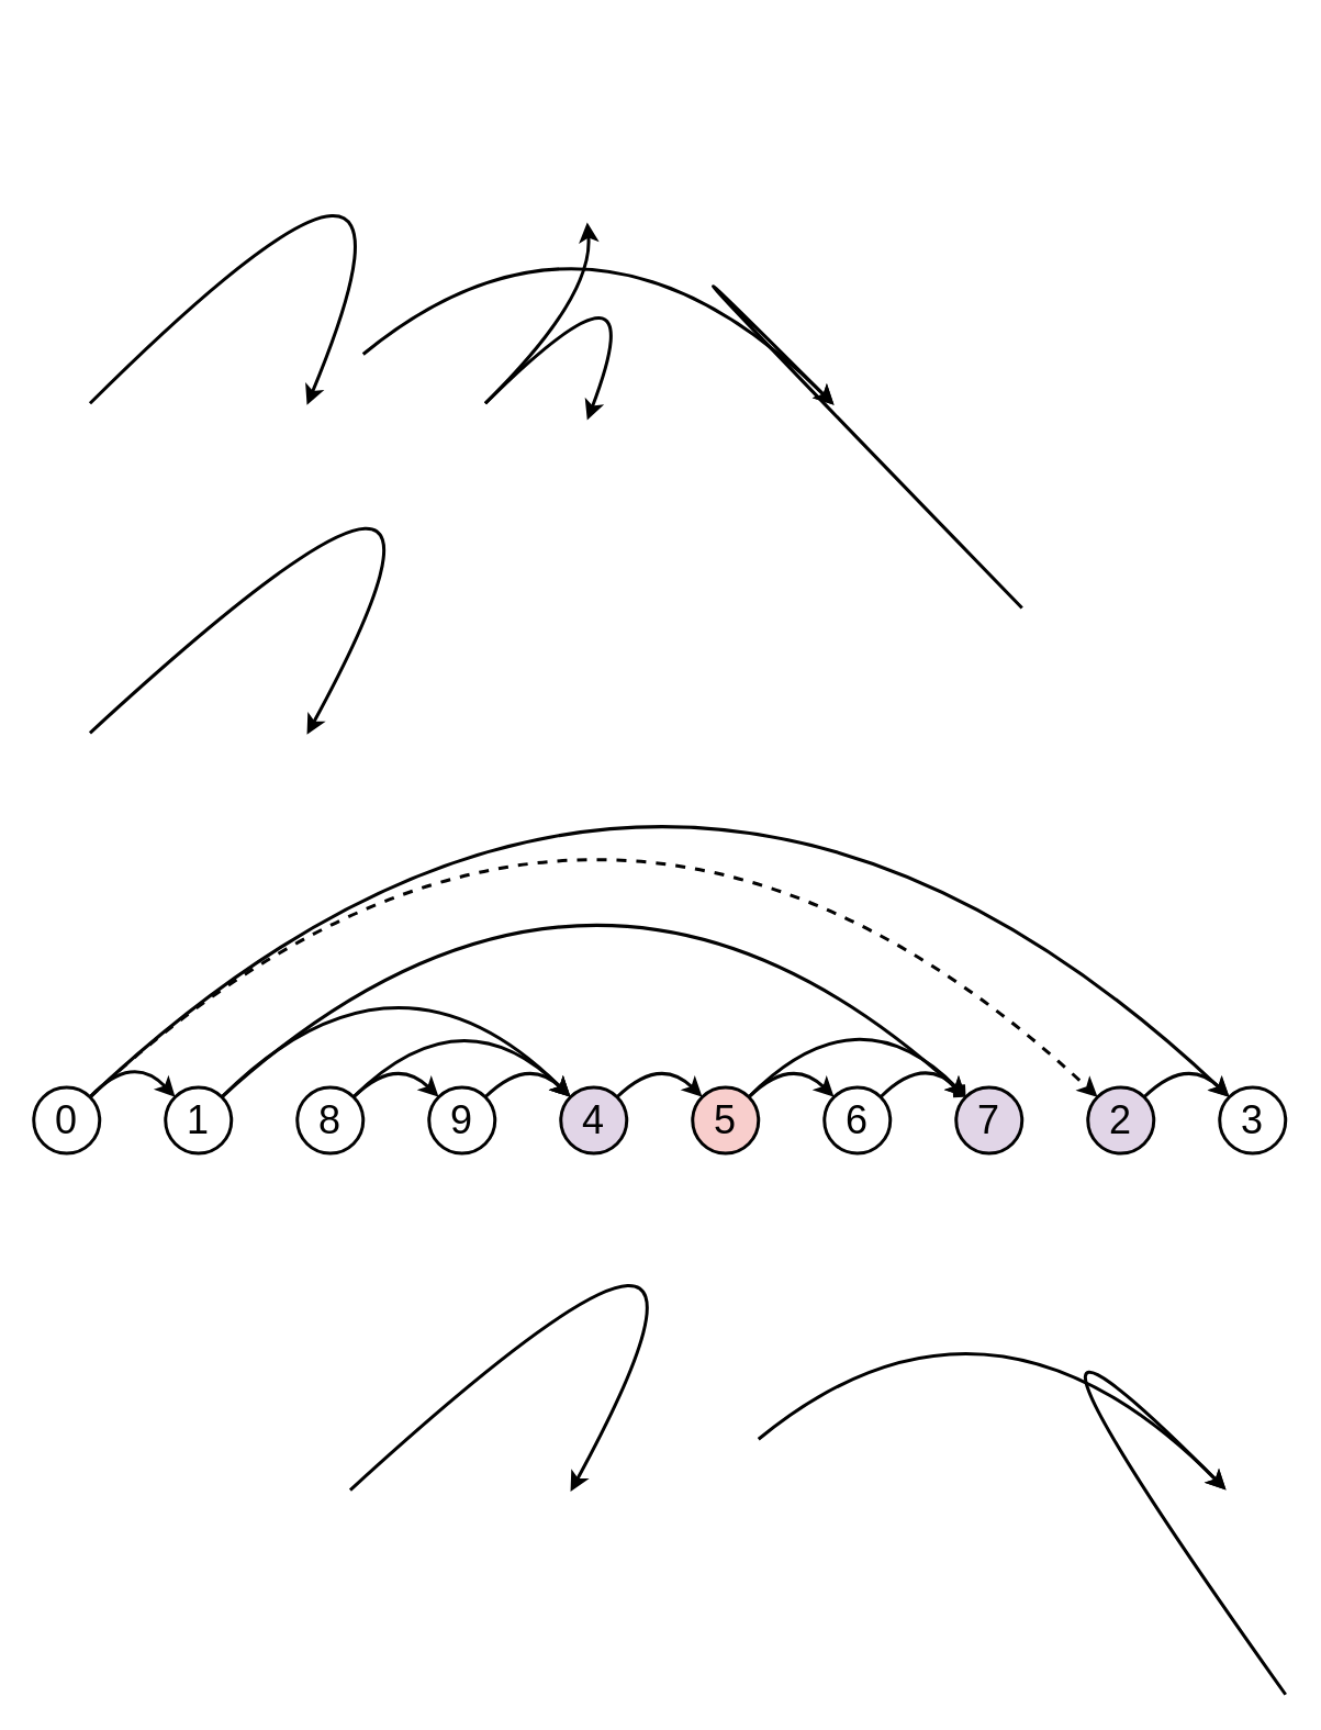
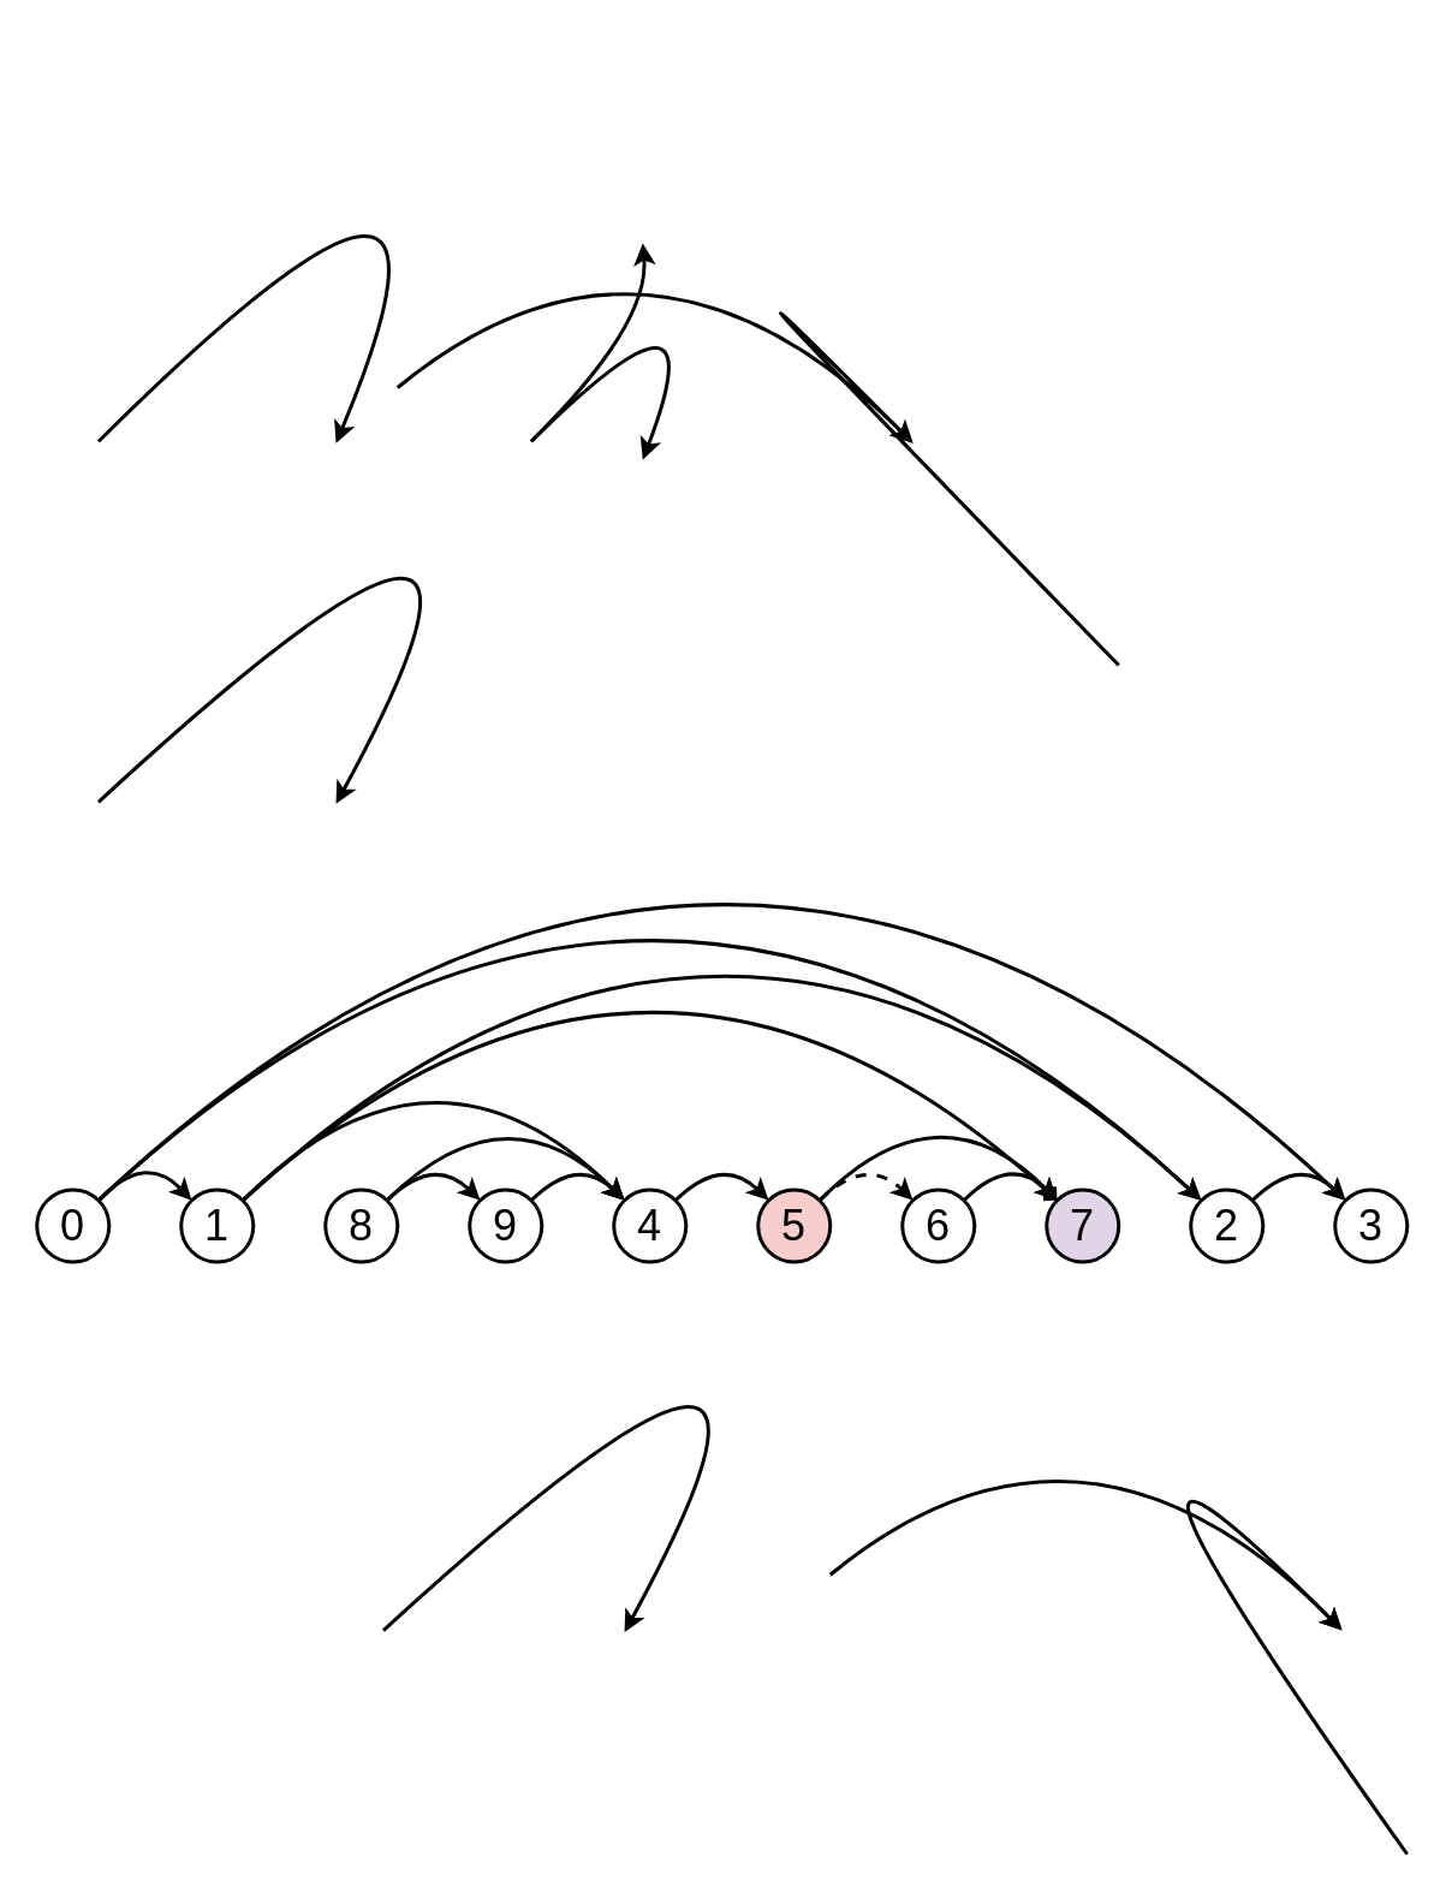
- <mxCell id="24" value="" style="curved=1;endArrow=classic;html=1;rounded=0;exitX=1;exitY=0;exitDx=0;exitDy=0;entryX=0;entryY=0;entryDx=0;entryDy=0;strokeWidth=2;strokeColor=#030303;dashed=1;" parent="1" target="16" edge="1" source="7"><mxGeometry width="50" height="50" relative="1" as="geometry"><mxPoint x="134.142" y="665.358" as="sourcePoint" /><mxPoint x="712" y="434.5" as="targetPoint" /><Array as="points"><mxPoint x="360" y="380" /></Array></mxGeometry></mxCell>
+ <mxCell id="24" value="" style="curved=1;endArrow=classic;html=1;rounded=0;exitX=1;exitY=0;exitDx=0;exitDy=0;entryX=0;entryY=0;entryDx=0;entryDy=0;strokeWidth=2;strokeColor=#030303;" parent="1" target="16" edge="1" source="7"><mxGeometry width="50" height="50" relative="1" as="geometry"><mxPoint x="134.142" y="665.358" as="sourcePoint" /><mxPoint x="712" y="434.5" as="targetPoint" /><Array as="points"><mxPoint x="360" y="380" /></Array></mxGeometry></mxCell>
+ <mxCell id="13" value="" style="curved=1;endArrow=classic;html=1;rounded=0;exitX=1;exitY=0;exitDx=0;exitDy=0;entryX=0;entryY=0;entryDx=0;entryDy=0;strokeWidth=2;" parent="1" source="12" target="16" edge="1"><mxGeometry width="50" height="50" relative="1" as="geometry"><mxPoint x="224" y="555.5" as="sourcePoint" /><mxPoint x="265.858" y="665.358" as="targetPoint" /><Array as="points"><mxPoint x="400" y="419.5" /></Array></mxGeometry></mxCell>
- <mxCell id="33" value="" style="curved=1;endArrow=classic;html=1;rounded=0;exitX=1;exitY=0;exitDx=0;exitDy=0;entryX=0;entryY=0;entryDx=0;entryDy=0;strokeWidth=2;strokeColor=#030303;" edge="1" parent="1" source="14" target="20"><mxGeometry width="50" height="50" relative="1" as="geometry"><mxPoint x="384" y="675" as="sourcePoint" /><mxPoint x="436" y="675" as="targetPoint" /><Array as="points"><mxPoint x="480" y="640" /></Array></mxGeometry></mxCell>
+ <mxCell id="33" value="" style="curved=1;endArrow=classic;html=1;rounded=0;exitX=1;exitY=0;exitDx=0;exitDy=0;entryX=0;entryY=0;entryDx=0;entryDy=0;strokeWidth=2;strokeColor=#030303;dashed=1;" edge="1" parent="1" source="14" target="20"><mxGeometry width="50" height="50" relative="1" as="geometry"><mxPoint x="384" y="675" as="sourcePoint" /><mxPoint x="436" y="675" as="targetPoint" /><Array as="points"><mxPoint x="480" y="640" /></Array></mxGeometry></mxCell>
- <mxCell id="18" value="&lt;font face=&quot;Helvetica&quot; style=&quot;font-size: 24px;&quot;&gt;4&lt;/font&gt;" style="ellipse;whiteSpace=wrap;html=1;aspect=fixed;strokeWidth=2;fillColor=#e1d5e7;" parent="1" vertex="1"><mxGeometry x="340" y="659.5" width="40" height="40" as="geometry" /></mxCell>
+ <mxCell id="18" value="&lt;font face=&quot;Helvetica&quot; style=&quot;font-size: 24px;&quot;&gt;4&lt;/font&gt;" style="ellipse;whiteSpace=wrap;html=1;aspect=fixed;strokeWidth=2;" parent="1" vertex="1"><mxGeometry x="340" y="659.5" width="40" height="40" as="geometry" /></mxCell>
- <mxCell id="16" value="&lt;font face=&quot;Helvetica&quot; style=&quot;font-size: 24px;&quot;&gt;2&lt;/font&gt;" style="ellipse;whiteSpace=wrap;html=1;aspect=fixed;strokeWidth=2;fillColor=#e1d5e7;" parent="1" vertex="1"><mxGeometry x="660" y="659.5" width="40" height="40" as="geometry" /></mxCell>
+ <mxCell id="16" value="&lt;font face=&quot;Helvetica&quot; style=&quot;font-size: 24px;&quot;&gt;2&lt;/font&gt;" style="ellipse;whiteSpace=wrap;html=1;aspect=fixed;strokeWidth=2;" parent="1" vertex="1"><mxGeometry x="660" y="659.5" width="40" height="40" as="geometry" /></mxCell>
